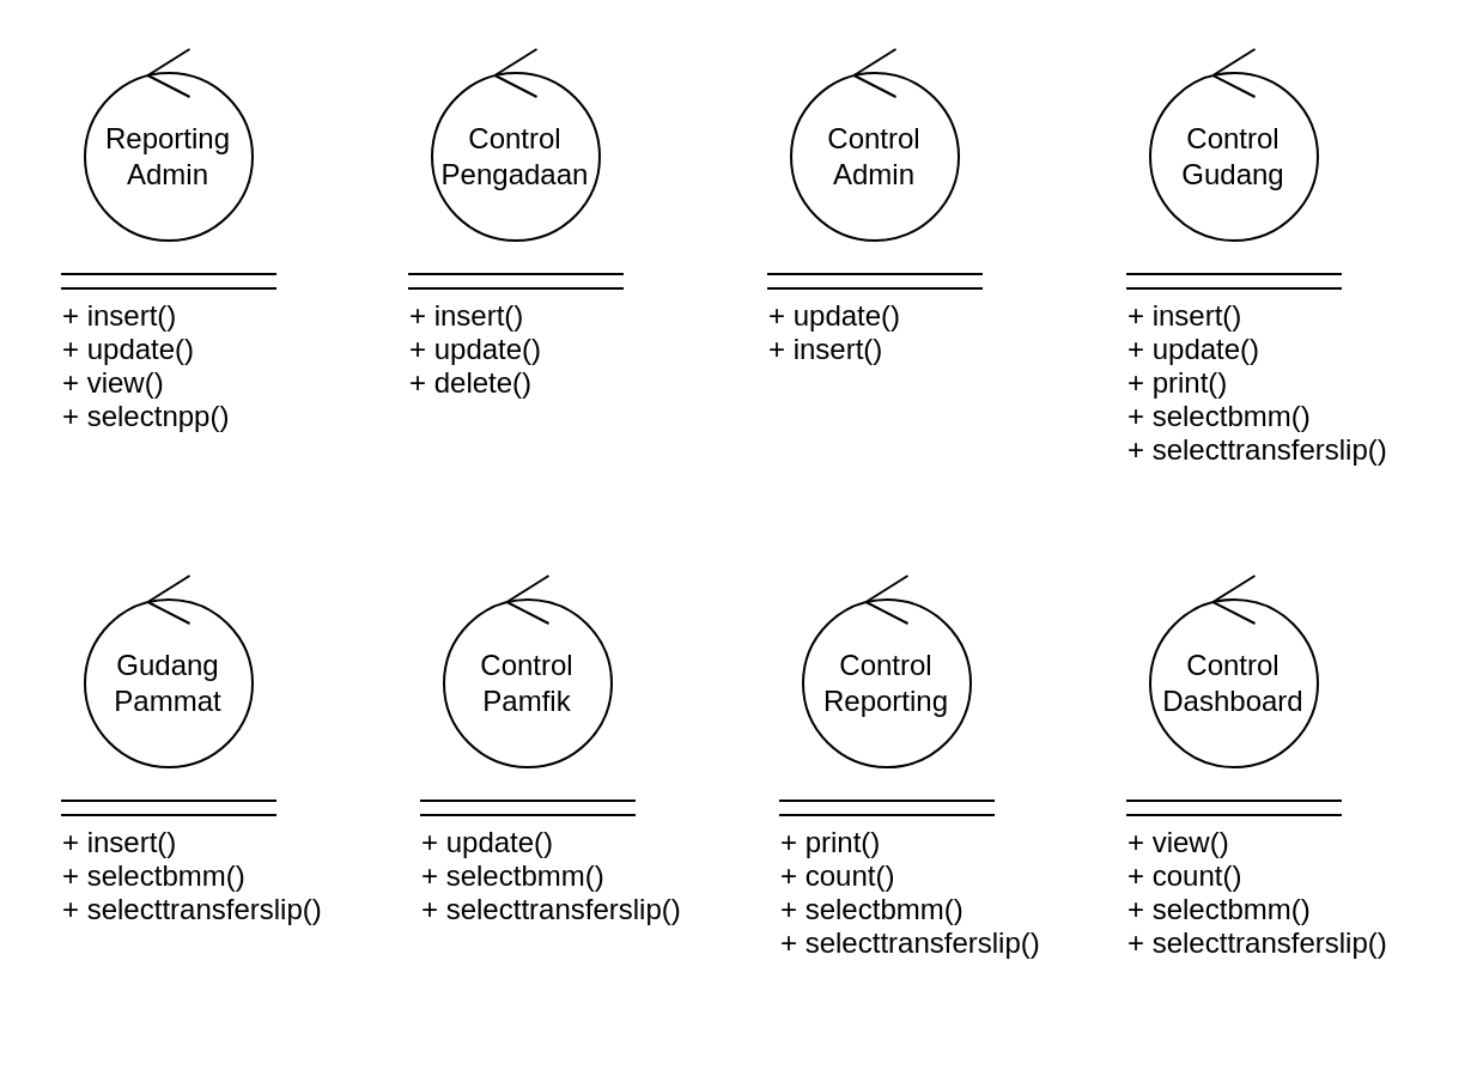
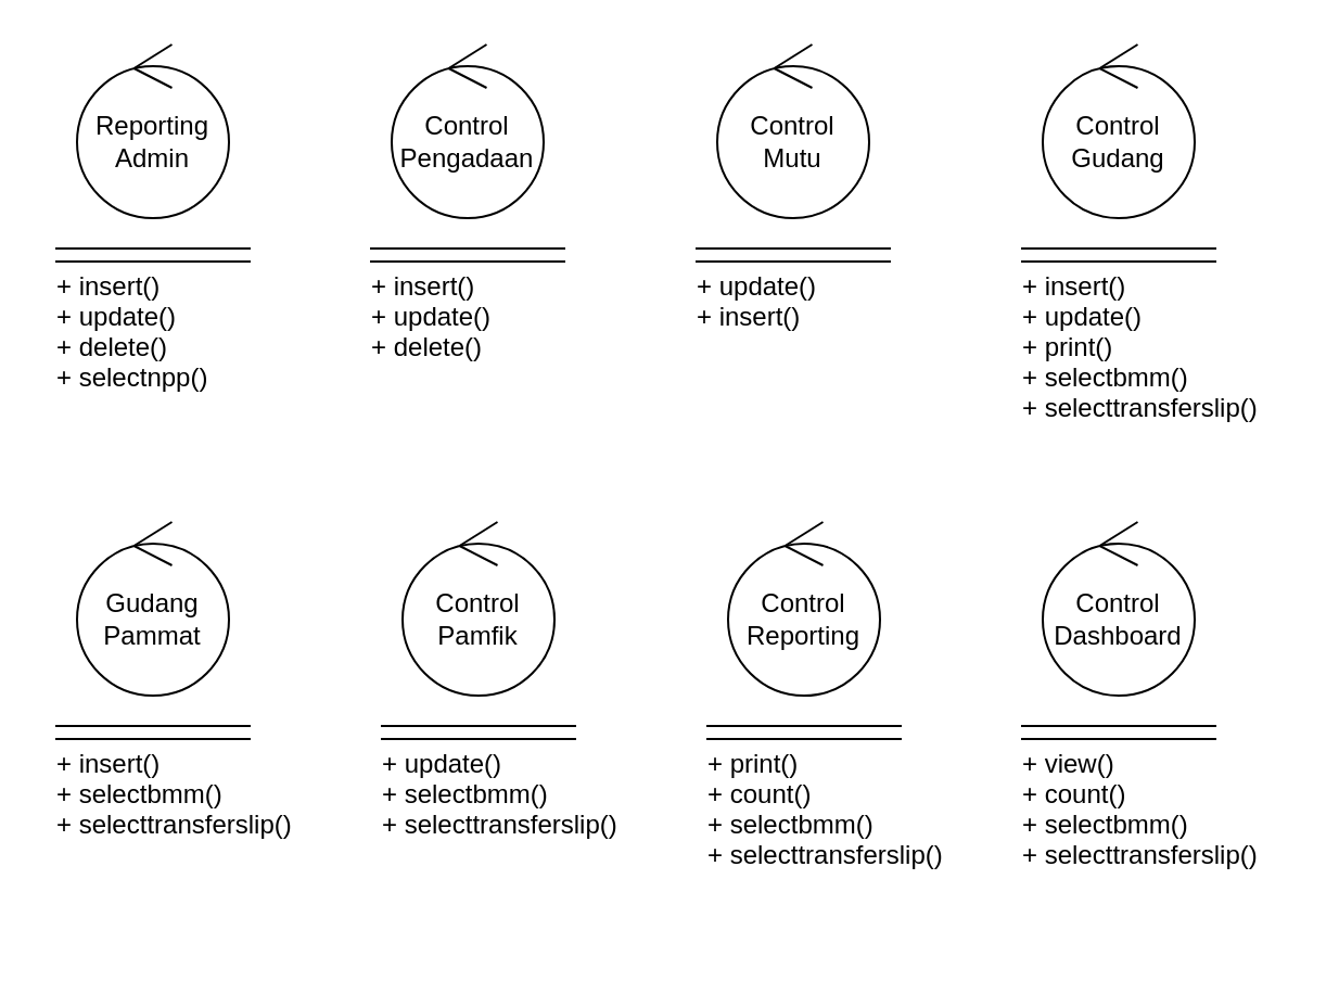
- <mxCell id="10" value="Control Admin" style="ellipse;shape=umlControl;whiteSpace=wrap;html=1;" vertex="1" parent="1"><mxGeometry x="330" y="20" width="70" height="80" as="geometry" /></mxCell>
+ <mxCell id="10" value="Control Mutu" style="ellipse;shape=umlControl;whiteSpace=wrap;html=1;" vertex="1" parent="1"><mxGeometry x="330" y="20" width="70" height="80" as="geometry" /></mxCell>
- <mxCell id="5" value="+ insert()&#10;+ update()&#10;+ view()&#10;+ selectnpp()" style="text;strokeColor=none;fillColor=none;align=left;verticalAlign=top;spacingLeft=4;spacingRight=4;overflow=hidden;rotatable=0;points=[[0,0.5],[1,0.5]];portConstraint=eastwest;" vertex="1" parent="1"><mxGeometry x="20" y="118" width="100" height="70" as="geometry" /></mxCell>
+ <mxCell id="5" value="+ insert()&#10;+ update()&#10;+ delete()&#10;+ selectnpp()" style="text;strokeColor=none;fillColor=none;align=left;verticalAlign=top;spacingLeft=4;spacingRight=4;overflow=hidden;rotatable=0;points=[[0,0.5],[1,0.5]];portConstraint=eastwest;" vertex="1" parent="1"><mxGeometry x="20" y="118" width="100" height="70" as="geometry" /></mxCell>
